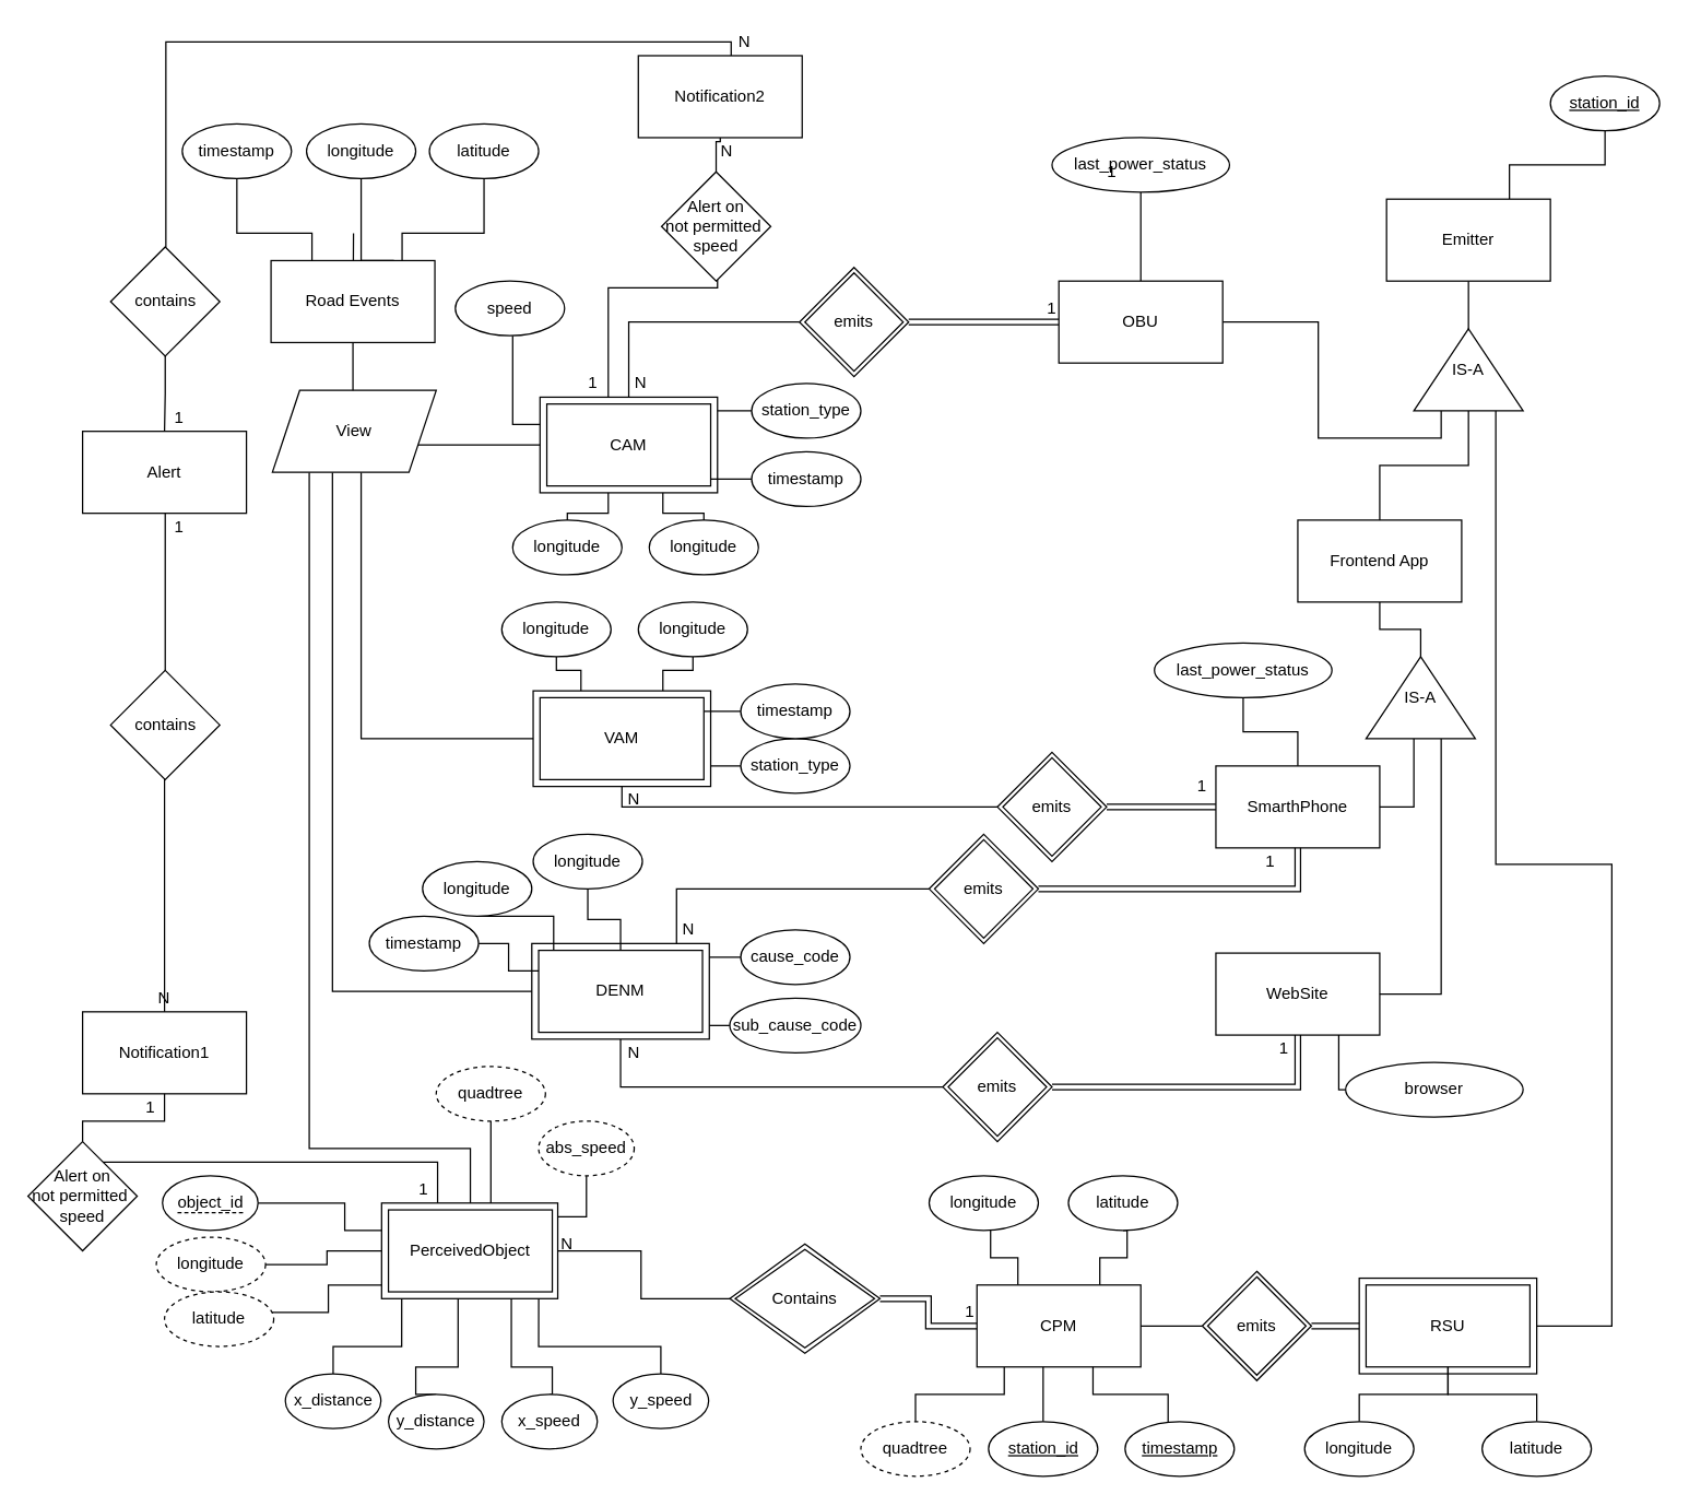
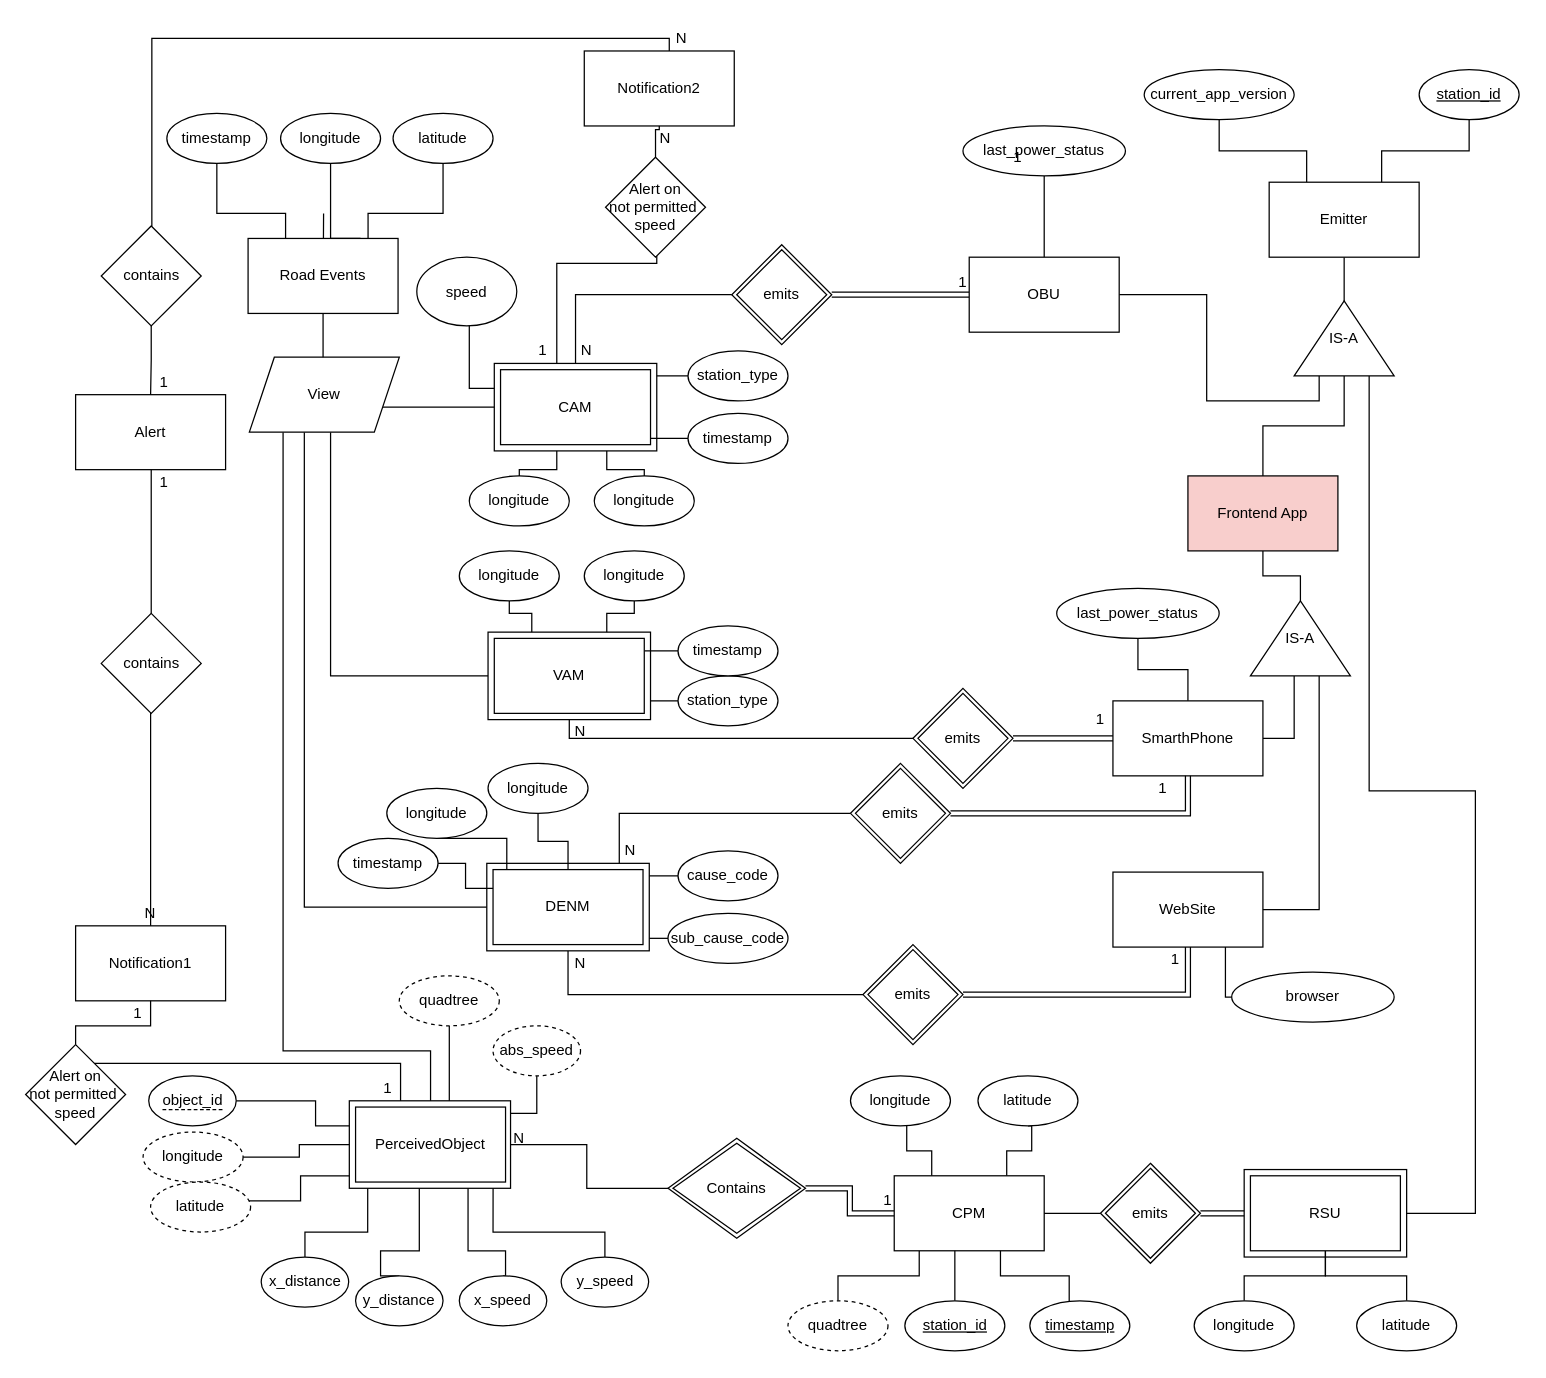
+ <mxCell id="97" value="current_app_version" style="ellipse;whiteSpace=wrap;html=1;" parent="1" vertex="1"><mxGeometry x="915" y="55" width="120" height="40" as="geometry" /></mxCell>
+ <mxCell id="93" style="edgeStyle=orthogonalEdgeStyle;rounded=0;orthogonalLoop=1;jettySize=auto;html=1;endArrow=none;endFill=0;" parent="1" source="95" target="97" edge="1"><mxGeometry relative="1" as="geometry"><Array as="points"><mxPoint x="1045" y="120" /><mxPoint x="975" y="120" /></Array></mxGeometry></mxCell>
- <mxCell id="121" value="speed" style="ellipse;whiteSpace=wrap;html=1;" parent="1" vertex="1"><mxGeometry x="333" y="205" width="80" height="40" as="geometry" /></mxCell>
+ <mxCell id="121" value="speed" style="ellipse;whiteSpace=wrap;html=1;" parent="1" vertex="1"><mxGeometry x="333" y="205" width="80" height="55" as="geometry" /></mxCell>
- <mxCell id="153" value="Frontend App" style="rounded=0;whiteSpace=wrap;html=1;" parent="1" vertex="1"><mxGeometry x="950" y="380" width="120" height="60" as="geometry" /></mxCell>
+ <mxCell id="153" value="Frontend App" style="rounded=0;whiteSpace=wrap;html=1;fillColor=#f8cecc;" parent="1" vertex="1"><mxGeometry x="950" y="380" width="120" height="60" as="geometry" /></mxCell>
